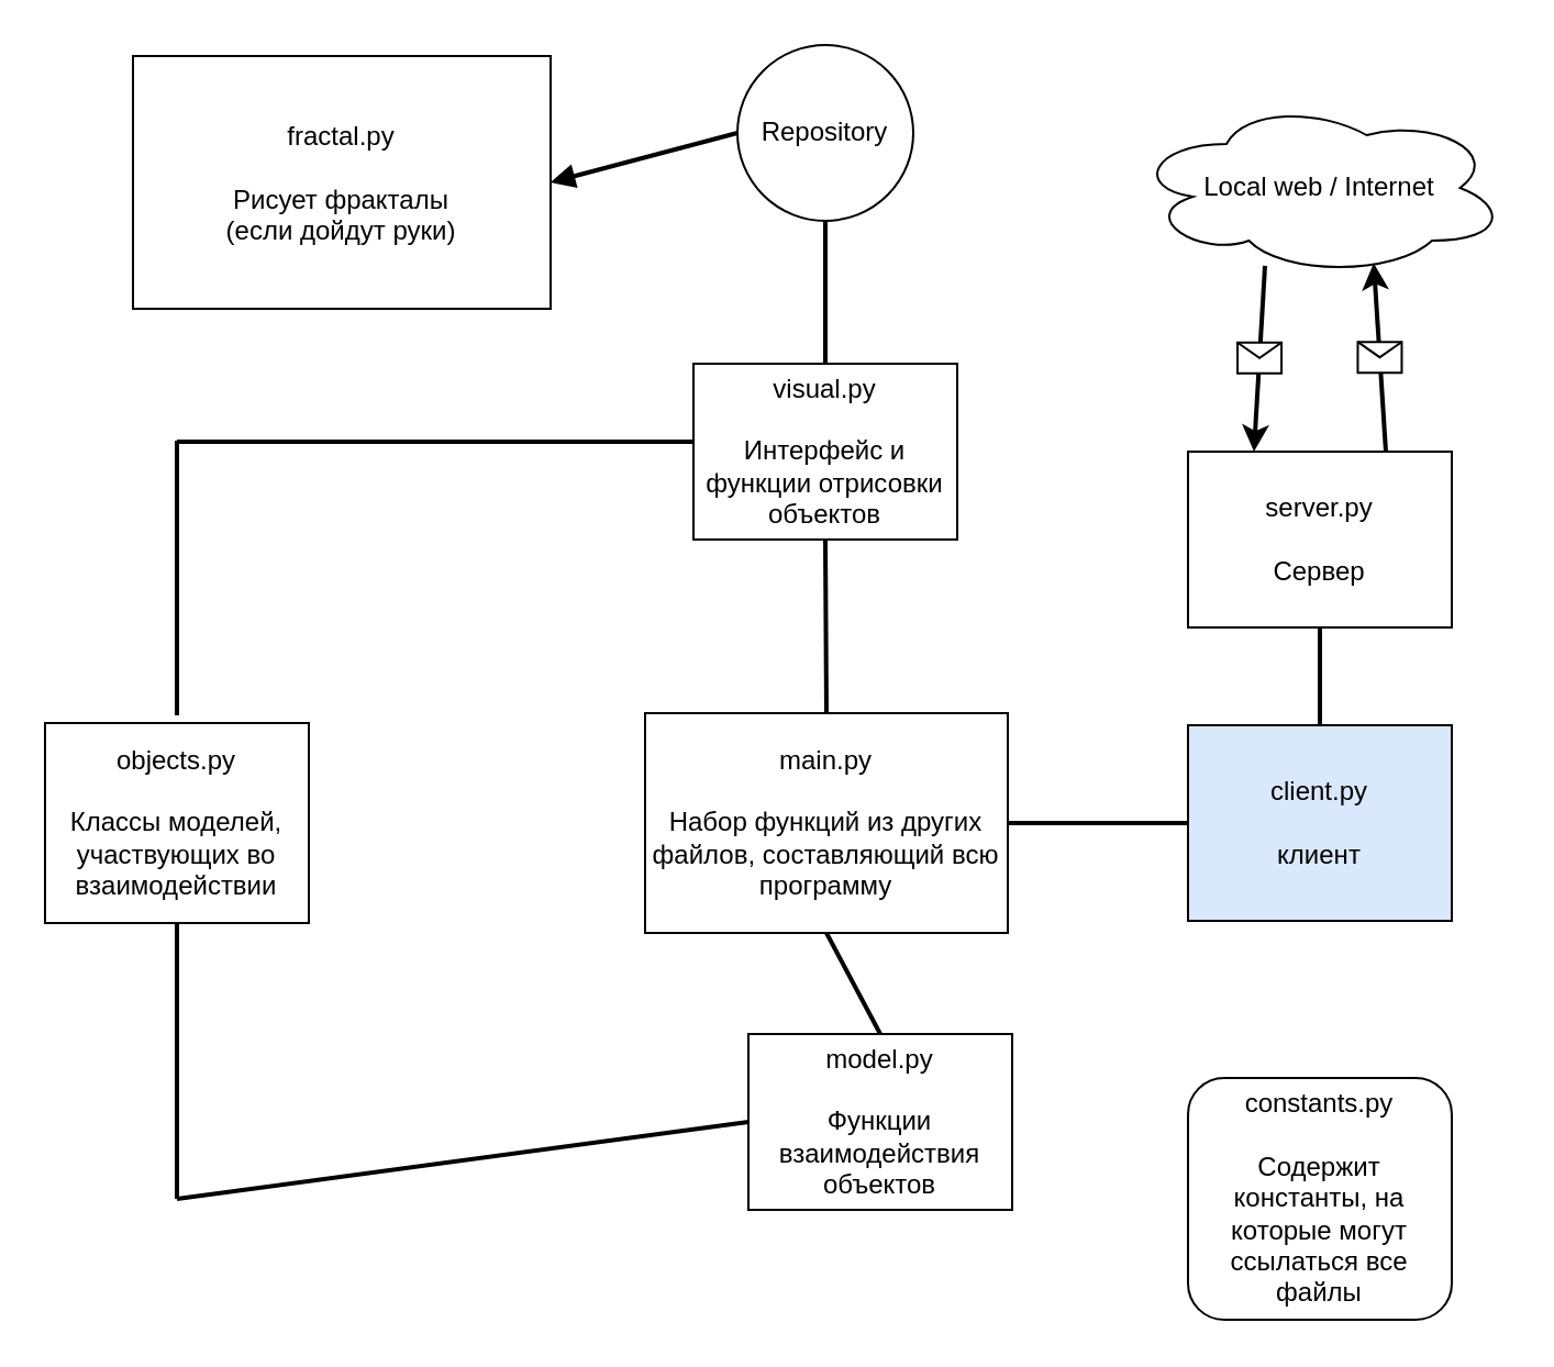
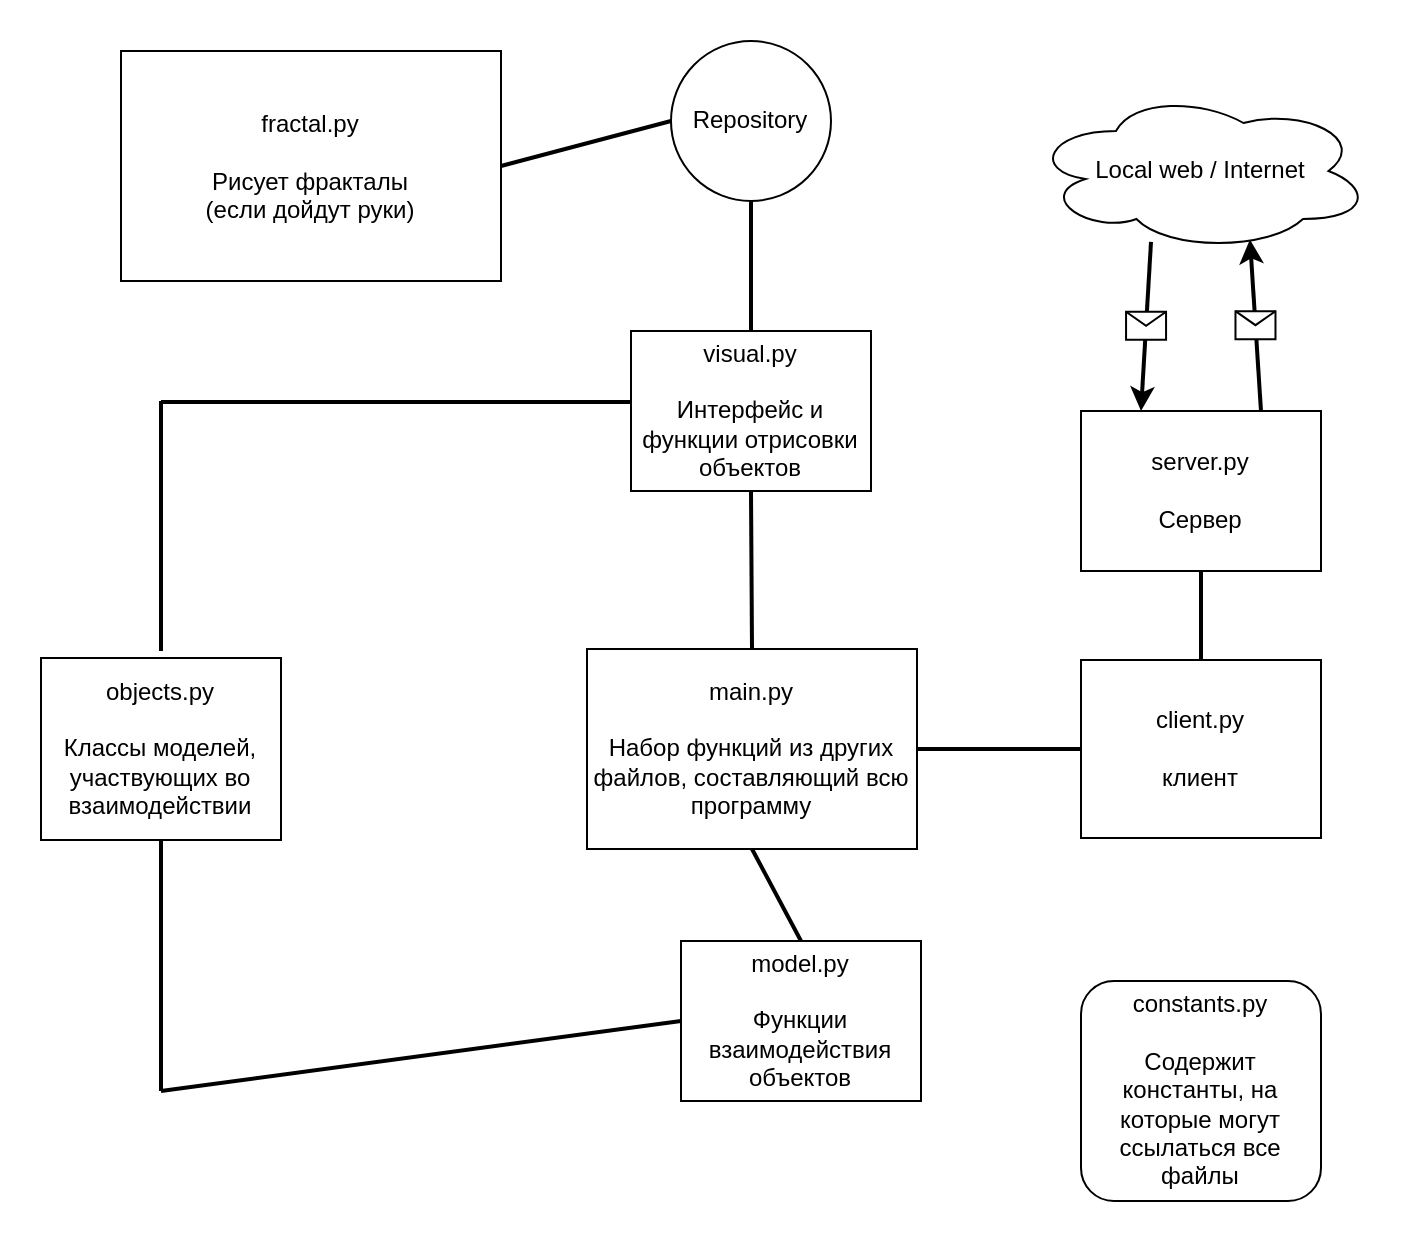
- <mxCell id="20" value="" style="endArrow=block;html=1;rounded=0;strokeWidth=2;entryX=1;entryY=0.5;entryDx=0;entryDy=0;exitX=0;exitY=0.5;exitDx=0;exitDy=0;" parent="1" source="21" target="19" edge="1"><mxGeometry width="50" height="50" relative="1" as="geometry"><mxPoint x="520" y="405" as="sourcePoint" /><mxPoint x="570" y="355" as="targetPoint" /></mxGeometry></mxCell>
+ <mxCell id="20" value="" style="endArrow=none;html=1;rounded=0;strokeWidth=2;entryX=1;entryY=0.5;entryDx=0;entryDy=0;exitX=0;exitY=0.5;exitDx=0;exitDy=0;" parent="1" source="21" target="19" edge="1"><mxGeometry width="50" height="50" relative="1" as="geometry"><mxPoint x="520" y="405" as="sourcePoint" /><mxPoint x="570" y="355" as="targetPoint" /></mxGeometry></mxCell>
- <mxCell id="12" value="&lt;div&gt;client.py&lt;/div&gt;&lt;div&gt;&lt;br&gt;&lt;/div&gt;&lt;div&gt;клиент&lt;/div&gt;" style="rounded=0;whiteSpace=wrap;html=1;fillColor=#dae8fc;" parent="1" vertex="1"><mxGeometry x="540" y="329.5" width="120" height="89" as="geometry" /></mxCell>
+ <mxCell id="12" value="&lt;div&gt;client.py&lt;/div&gt;&lt;div&gt;&lt;br&gt;&lt;/div&gt;&lt;div&gt;клиент&lt;/div&gt;" style="rounded=0;whiteSpace=wrap;html=1;" parent="1" vertex="1"><mxGeometry x="540" y="329.5" width="120" height="89" as="geometry" /></mxCell>
